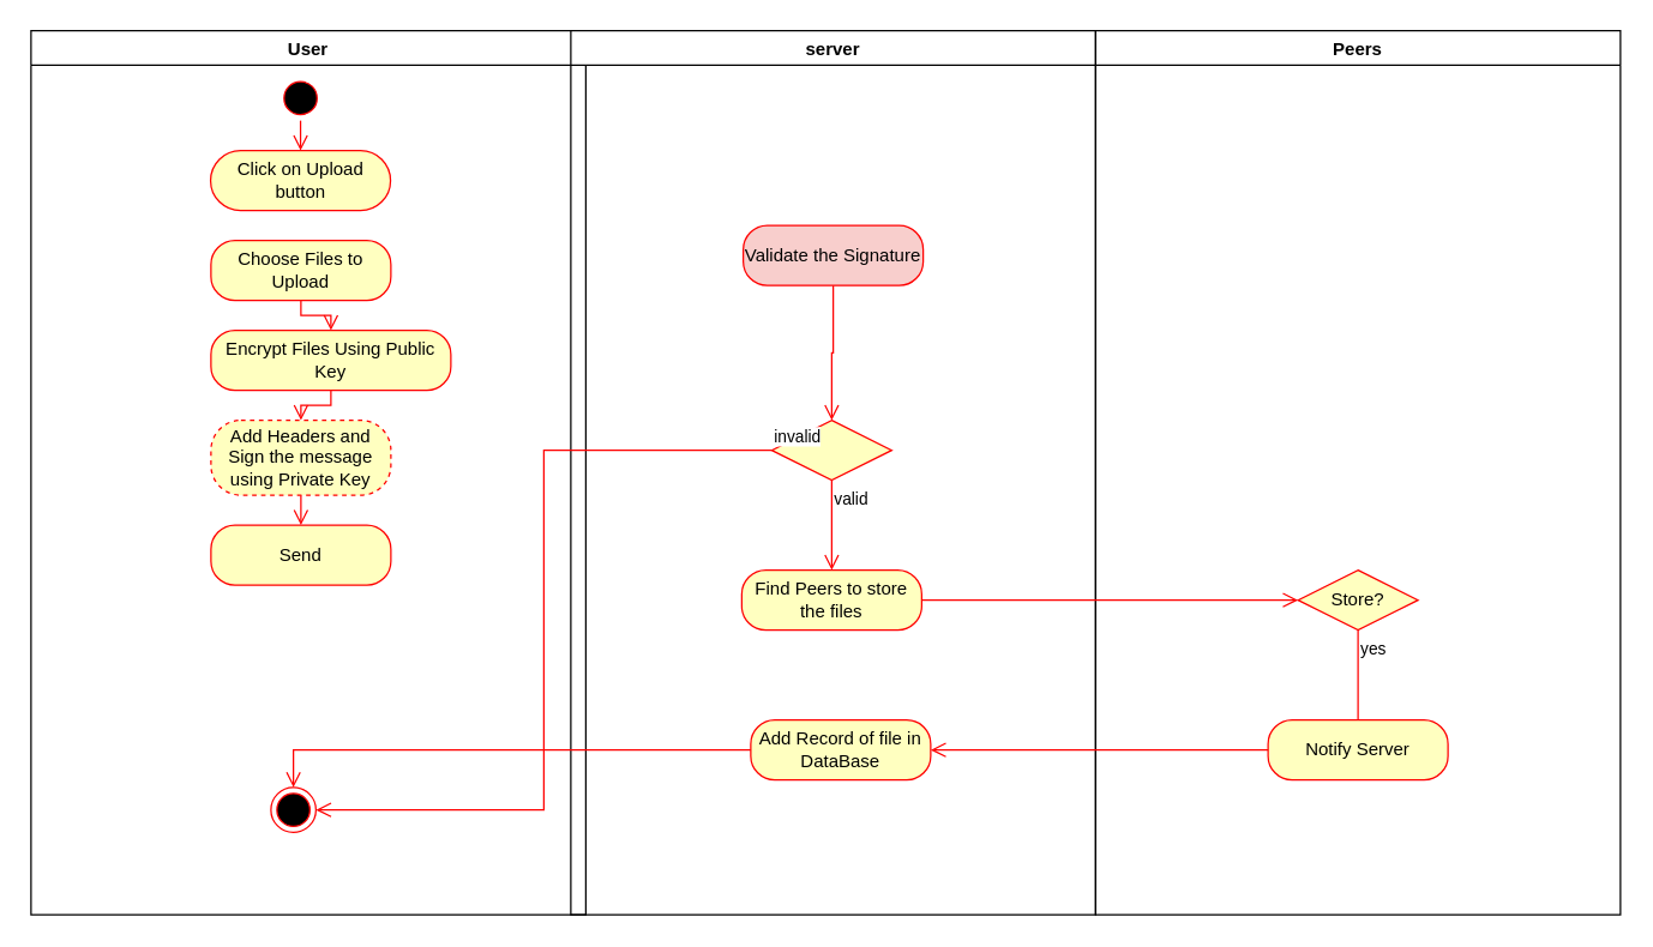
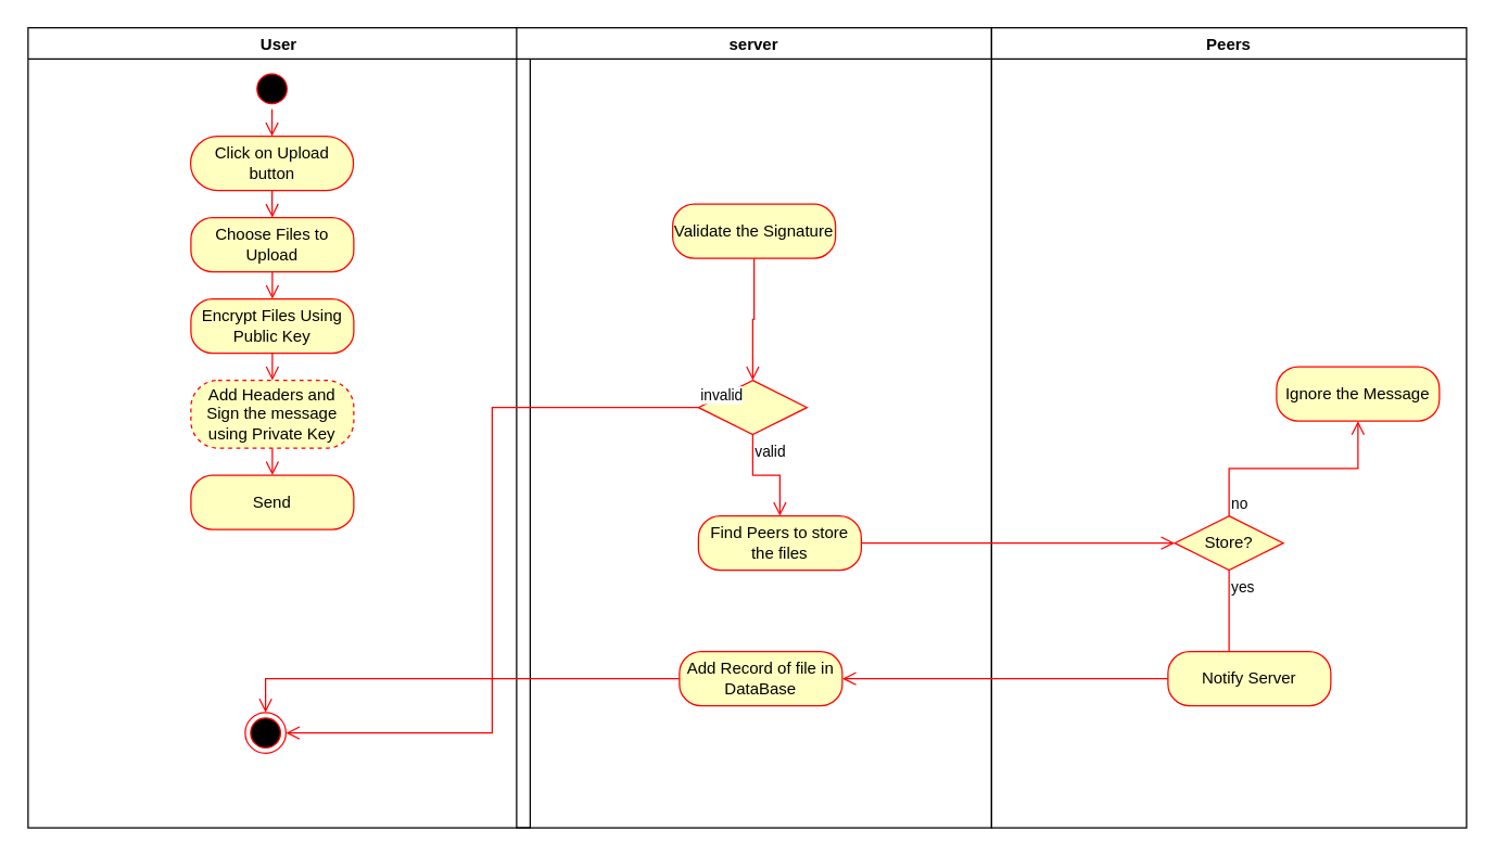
+ <mxCell id="6" value="" style="edgeStyle=orthogonalEdgeStyle;html=1;verticalAlign=bottom;endArrow=open;endSize=8;strokeColor=#ff0000;rounded=0;entryX=0.5;entryY=0;entryDx=0;entryDy=0;" edge="1" parent="2" source="5" target="7"><mxGeometry relative="1" as="geometry"><mxPoint x="179.75" y="260" as="targetPoint" /><Array as="points" /></mxGeometry></mxCell>
- <mxCell id="16" value="Validate the Signature" style="rounded=1;whiteSpace=wrap;html=1;arcSize=40;fontColor=#000000;fillColor=#f8cecc;strokeColor=#ff0000;" vertex="1" parent="15"><mxGeometry x="115" y="130" width="120" height="40" as="geometry" /></mxCell>
+ <mxCell id="16" value="Validate the Signature" style="rounded=1;whiteSpace=wrap;html=1;arcSize=40;fontColor=#000000;fillColor=#ffffc0;strokeColor=#ff0000;" vertex="1" parent="15"><mxGeometry x="115" y="130" width="120" height="40" as="geometry" /></mxCell>
- <mxCell id="11" value="Encrypt Files Using Public Key" style="rounded=1;whiteSpace=wrap;html=1;arcSize=40;fontColor=#000000;fillColor=#ffffc0;strokeColor=#ff0000;" vertex="1" parent="2"><mxGeometry x="120" y="200" width="160" height="40" as="geometry" /></mxCell>
+ <mxCell id="11" value="Encrypt Files Using Public Key" style="rounded=1;whiteSpace=wrap;html=1;arcSize=40;fontColor=#000000;fillColor=#ffffc0;strokeColor=#ff0000;" vertex="1" parent="2"><mxGeometry x="120" y="200" width="120" height="40" as="geometry" /></mxCell>
+ <mxCell id="27" value="Ignore the Message" style="rounded=1;whiteSpace=wrap;html=1;arcSize=40;fontColor=#000000;fillColor=#ffffc0;strokeColor=#ff0000;" vertex="1" parent="22"><mxGeometry x="210" y="250" width="120" height="40" as="geometry" /></mxCell>
+ <mxCell id="24" value="no" style="edgeStyle=orthogonalEdgeStyle;html=1;align=left;verticalAlign=bottom;endArrow=open;endSize=8;strokeColor=#ff0000;rounded=0;entryX=0.5;entryY=1;entryDx=0;entryDy=0;" edge="1" parent="22" source="23" target="27"><mxGeometry x="-1" relative="1" as="geometry"><mxPoint x="270" y="310" as="targetPoint" /></mxGeometry></mxCell>
- <mxCell id="18" value="Find Peers to store the files" style="rounded=1;whiteSpace=wrap;html=1;arcSize=40;fontColor=#000000;fillColor=#ffffc0;strokeColor=#ff0000;" vertex="1" parent="15"><mxGeometry x="114" y="360" width="120" height="40" as="geometry" /></mxCell>
+ <mxCell id="18" value="Find Peers to store the files" style="rounded=1;whiteSpace=wrap;html=1;arcSize=40;fontColor=#000000;fillColor=#ffffc0;strokeColor=#ff0000;" vertex="1" parent="15"><mxGeometry x="134" y="360" width="120" height="40" as="geometry" /></mxCell>
- <mxCell id="26" value="Notify Server" style="rounded=1;whiteSpace=wrap;html=1;arcSize=40;fontColor=#000000;fillColor=#ffffc0;strokeColor=#ff0000;" vertex="1" parent="22"><mxGeometry x="115" y="460" width="120" height="40" as="geometry" /></mxCell>
+ <mxCell id="26" value="Notify Server" style="rounded=1;whiteSpace=wrap;html=1;arcSize=40;fontColor=#000000;fillColor=#ffffc0;strokeColor=#ff0000;" vertex="1" parent="22"><mxGeometry x="130" y="460" width="120" height="40" as="geometry" /></mxCell>
